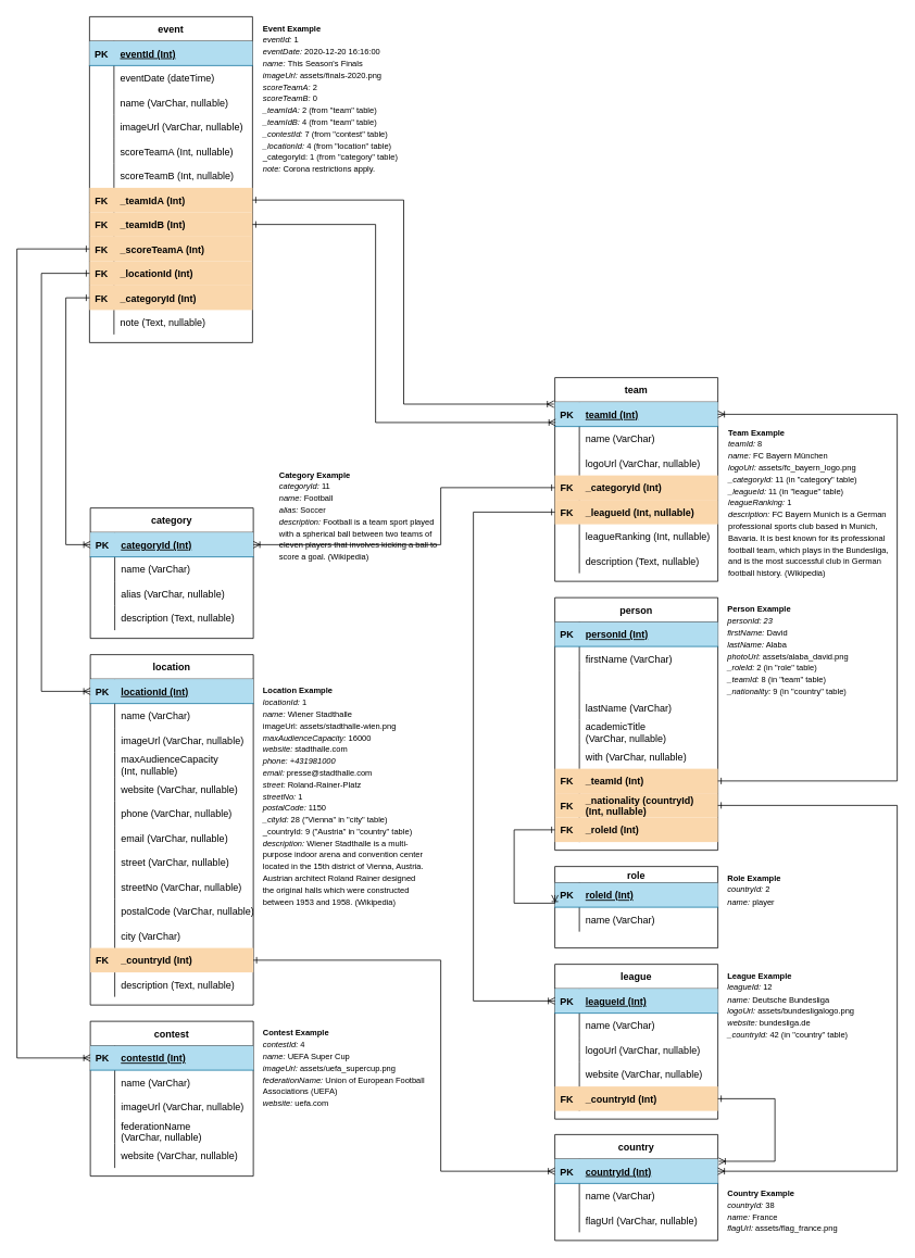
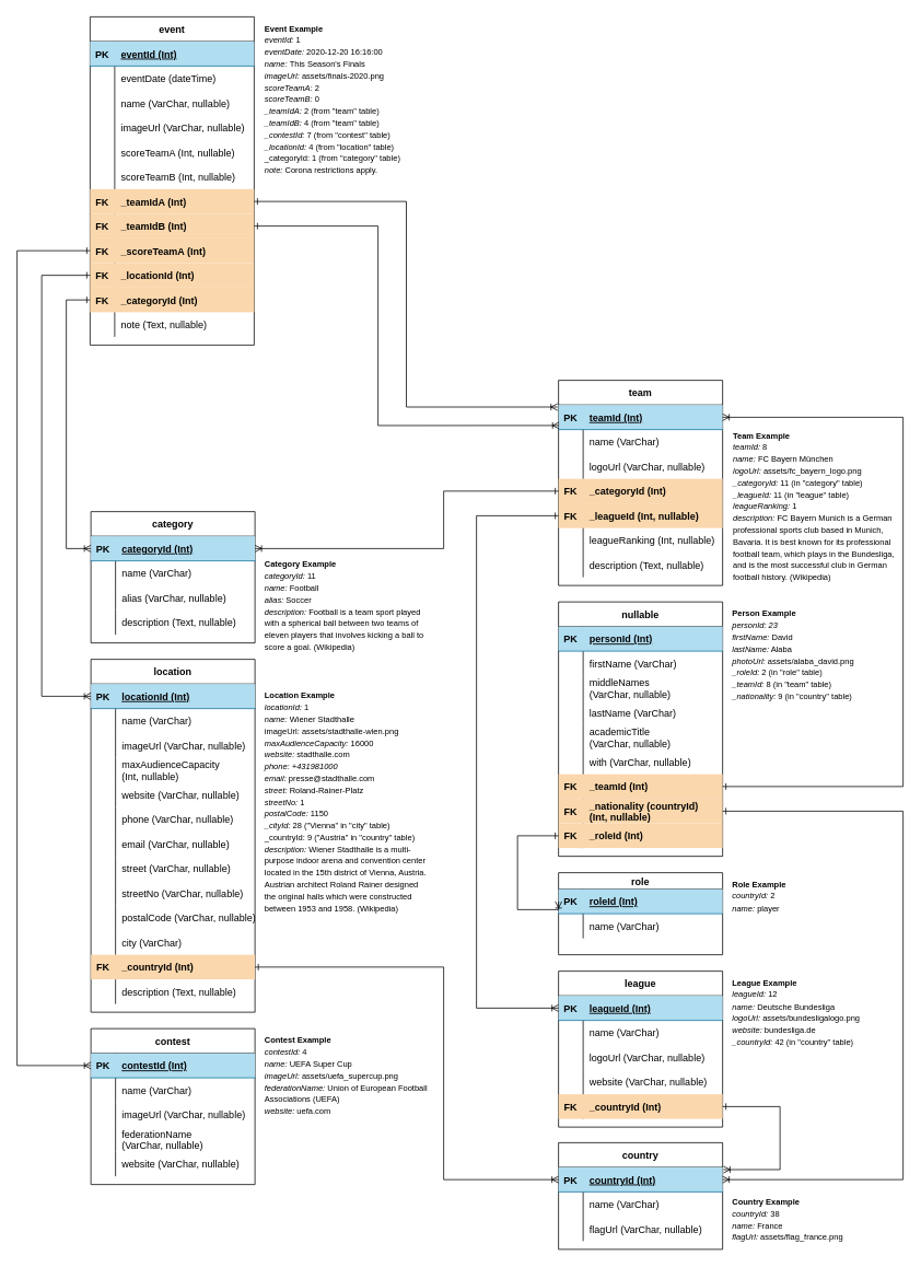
- <mxCell id="74" value="&lt;font style=&quot;font-size: 10px&quot;&gt;&lt;b&gt;Category Example&lt;/b&gt;&lt;br&gt;&lt;i&gt;categoryId:&lt;/i&gt;&amp;nbsp;11&lt;br&gt;&lt;i&gt;name:&lt;/i&gt; Football&lt;br&gt;&lt;i&gt;alias:&lt;/i&gt; Soccer&lt;br&gt;&lt;i&gt;description:&amp;nbsp;&lt;/i&gt;Football is a team sport played with a spherical ball between two teams of eleven players that involves kicking a ball to score a goal. (Wikipedia)&lt;/font&gt;" style="text;html=1;strokeColor=none;fillColor=none;align=left;verticalAlign=top;whiteSpace=wrap;rounded=0;sketch=0;" parent="1" vertex="1"><mxGeometry x="340" y="568" width="200" height="130" as="geometry" /></mxCell>
+ <mxCell id="74" value="&lt;font style=&quot;font-size: 10px&quot;&gt;&lt;b&gt;Category Example&lt;/b&gt;&lt;br&gt;&lt;i&gt;categoryId:&lt;/i&gt;&amp;nbsp;11&lt;br&gt;&lt;i&gt;name:&lt;/i&gt; Football&lt;br&gt;&lt;i&gt;alias:&lt;/i&gt; Soccer&lt;br&gt;&lt;i&gt;description:&amp;nbsp;&lt;/i&gt;Football is a team sport played with a spherical ball between two teams of eleven players that involves kicking a ball to score a goal. (Wikipedia)&lt;/font&gt;" style="text;html=1;strokeColor=none;fillColor=none;align=left;verticalAlign=top;whiteSpace=wrap;rounded=0;sketch=0;" parent="1" vertex="1"><mxGeometry x="320" y="673" width="200" height="130" as="geometry" /></mxCell>
- <mxCell id="101" value="person" style="shape=table;startSize=30;container=1;collapsible=1;childLayout=tableLayout;fixedRows=1;rowLines=0;fontStyle=1;align=center;resizeLast=1;sketch=0;strokeColor=#000000;" parent="1" vertex="1"><mxGeometry x="680" y="733" width="200" height="310.0" as="geometry" /></mxCell>
+ <mxCell id="101" value="nullable" style="shape=table;startSize=30;container=1;collapsible=1;childLayout=tableLayout;fixedRows=1;rowLines=0;fontStyle=1;align=center;resizeLast=1;sketch=0;strokeColor=#000000;" parent="1" vertex="1"><mxGeometry x="680" y="733" width="200" height="310.0" as="geometry" /></mxCell>
+ <mxCell id="110" value="middleNames&#10;(VarChar, nullable)" style="shape=partialRectangle;connectable=0;fillColor=none;top=0;left=0;bottom=0;right=0;align=left;spacingLeft=6;fontStyle=0;overflow=hidden;" parent="108" vertex="1"><mxGeometry x="30" width="170" height="30" as="geometry" /></mxCell>
